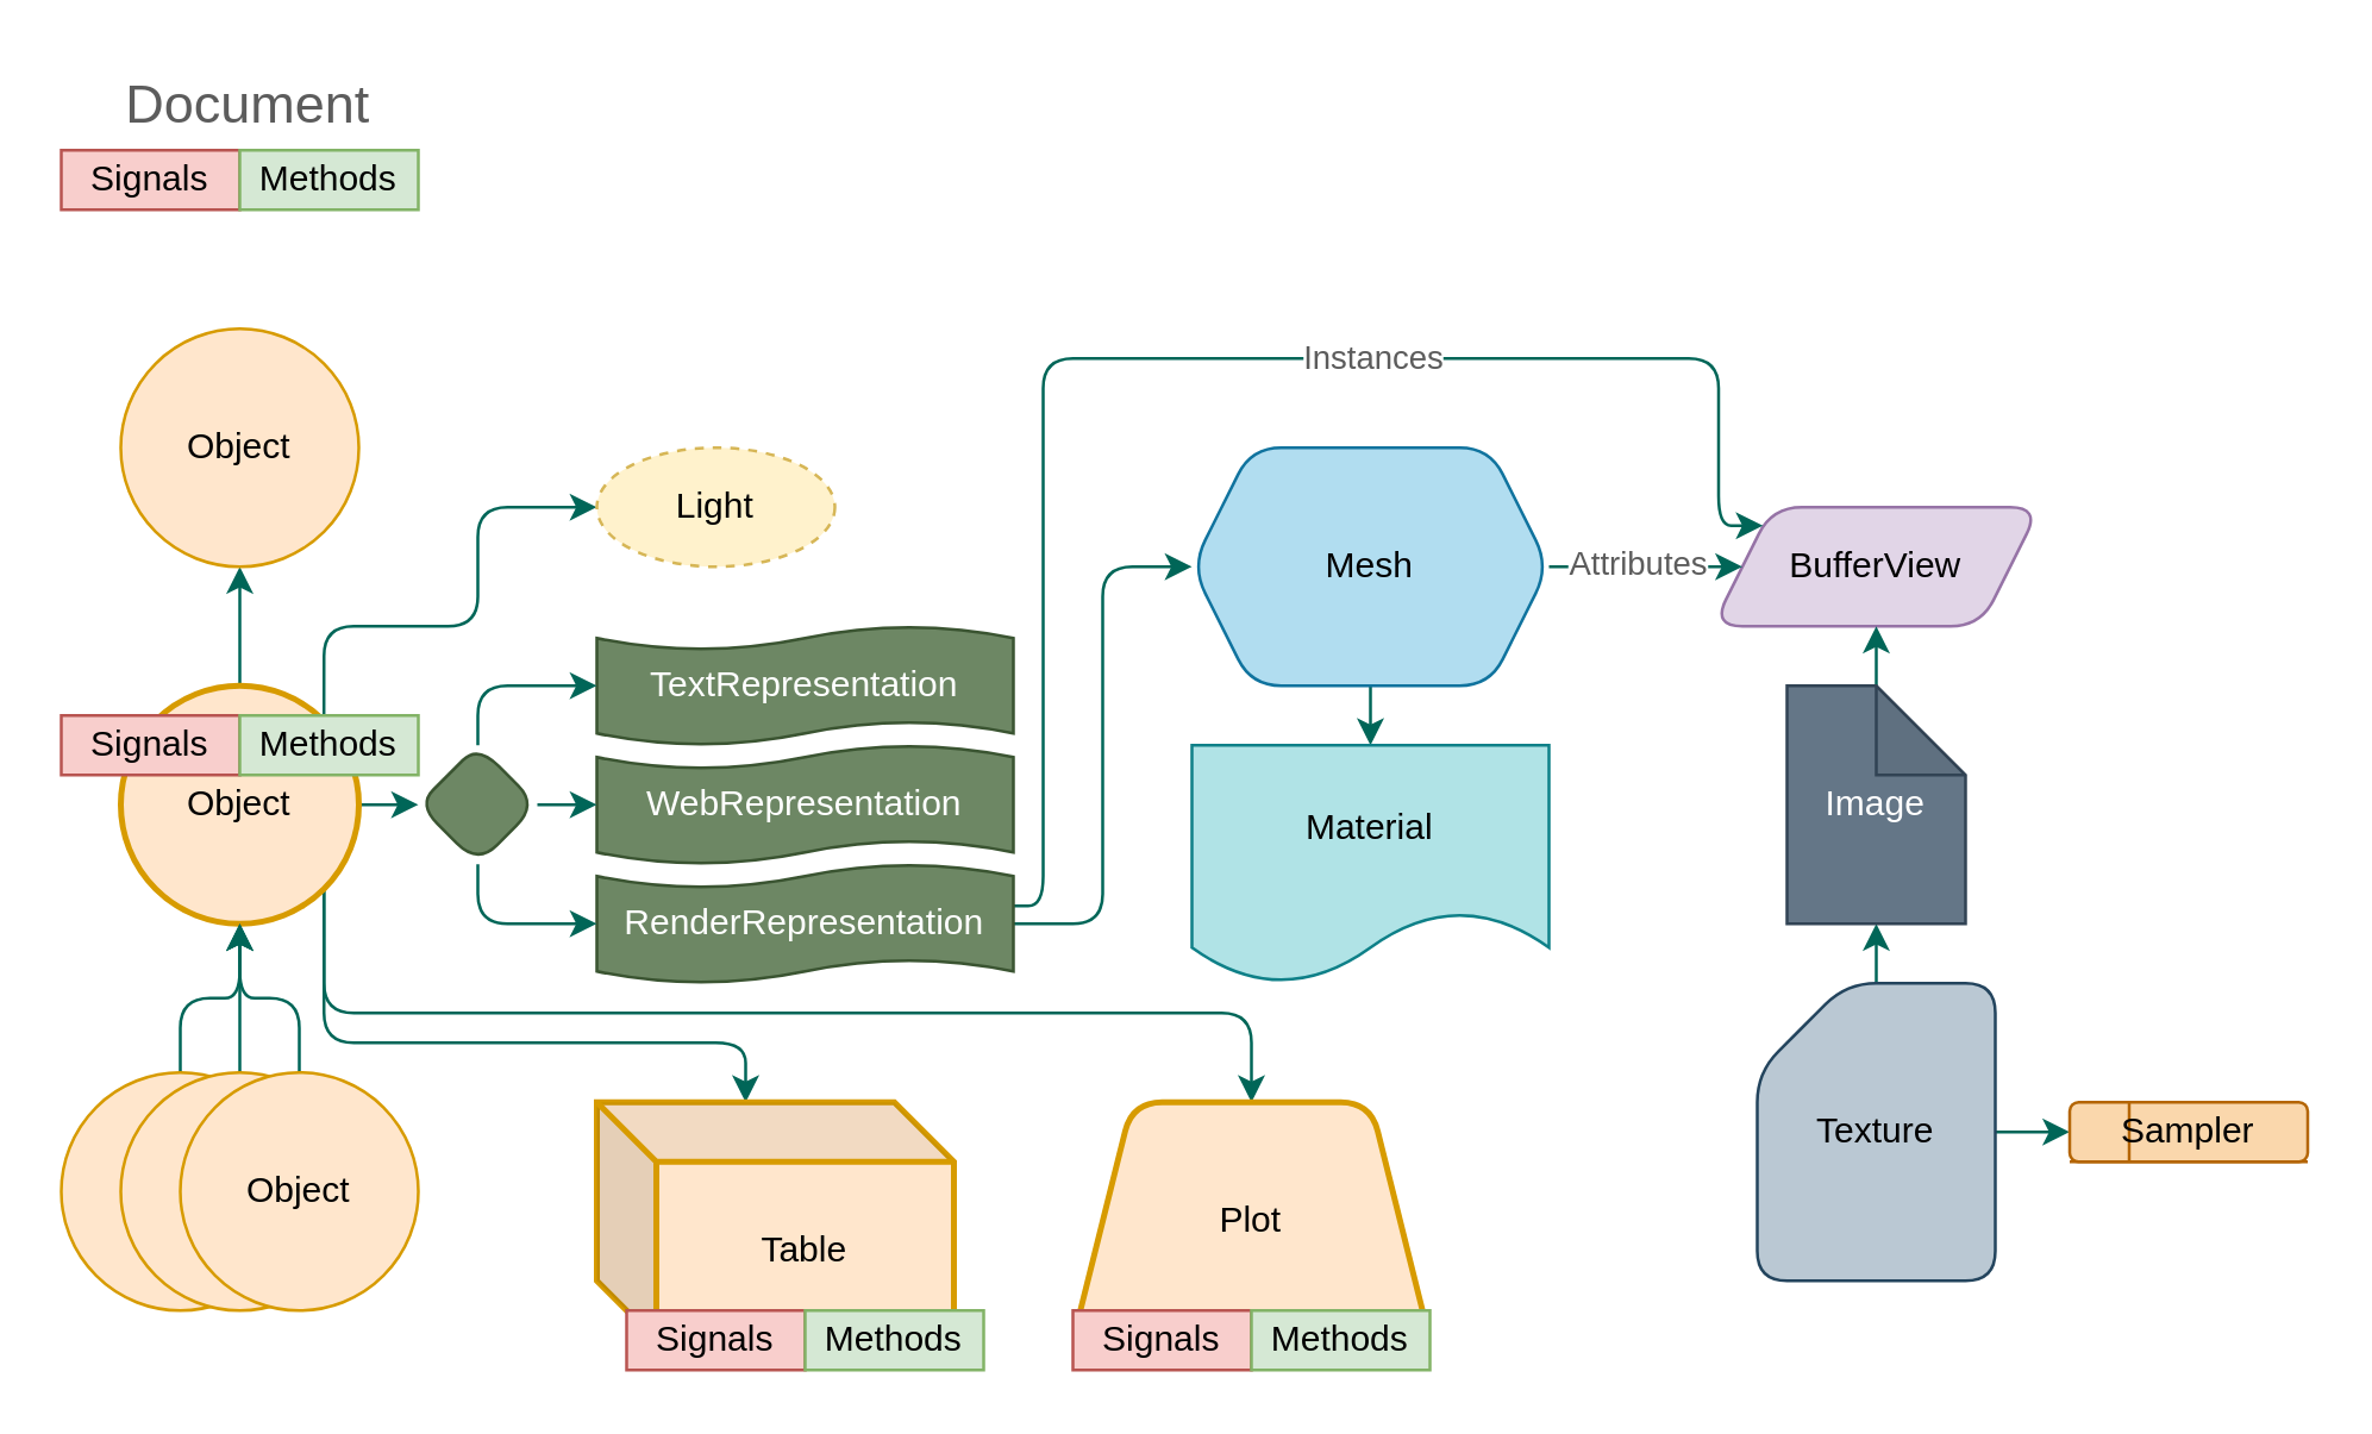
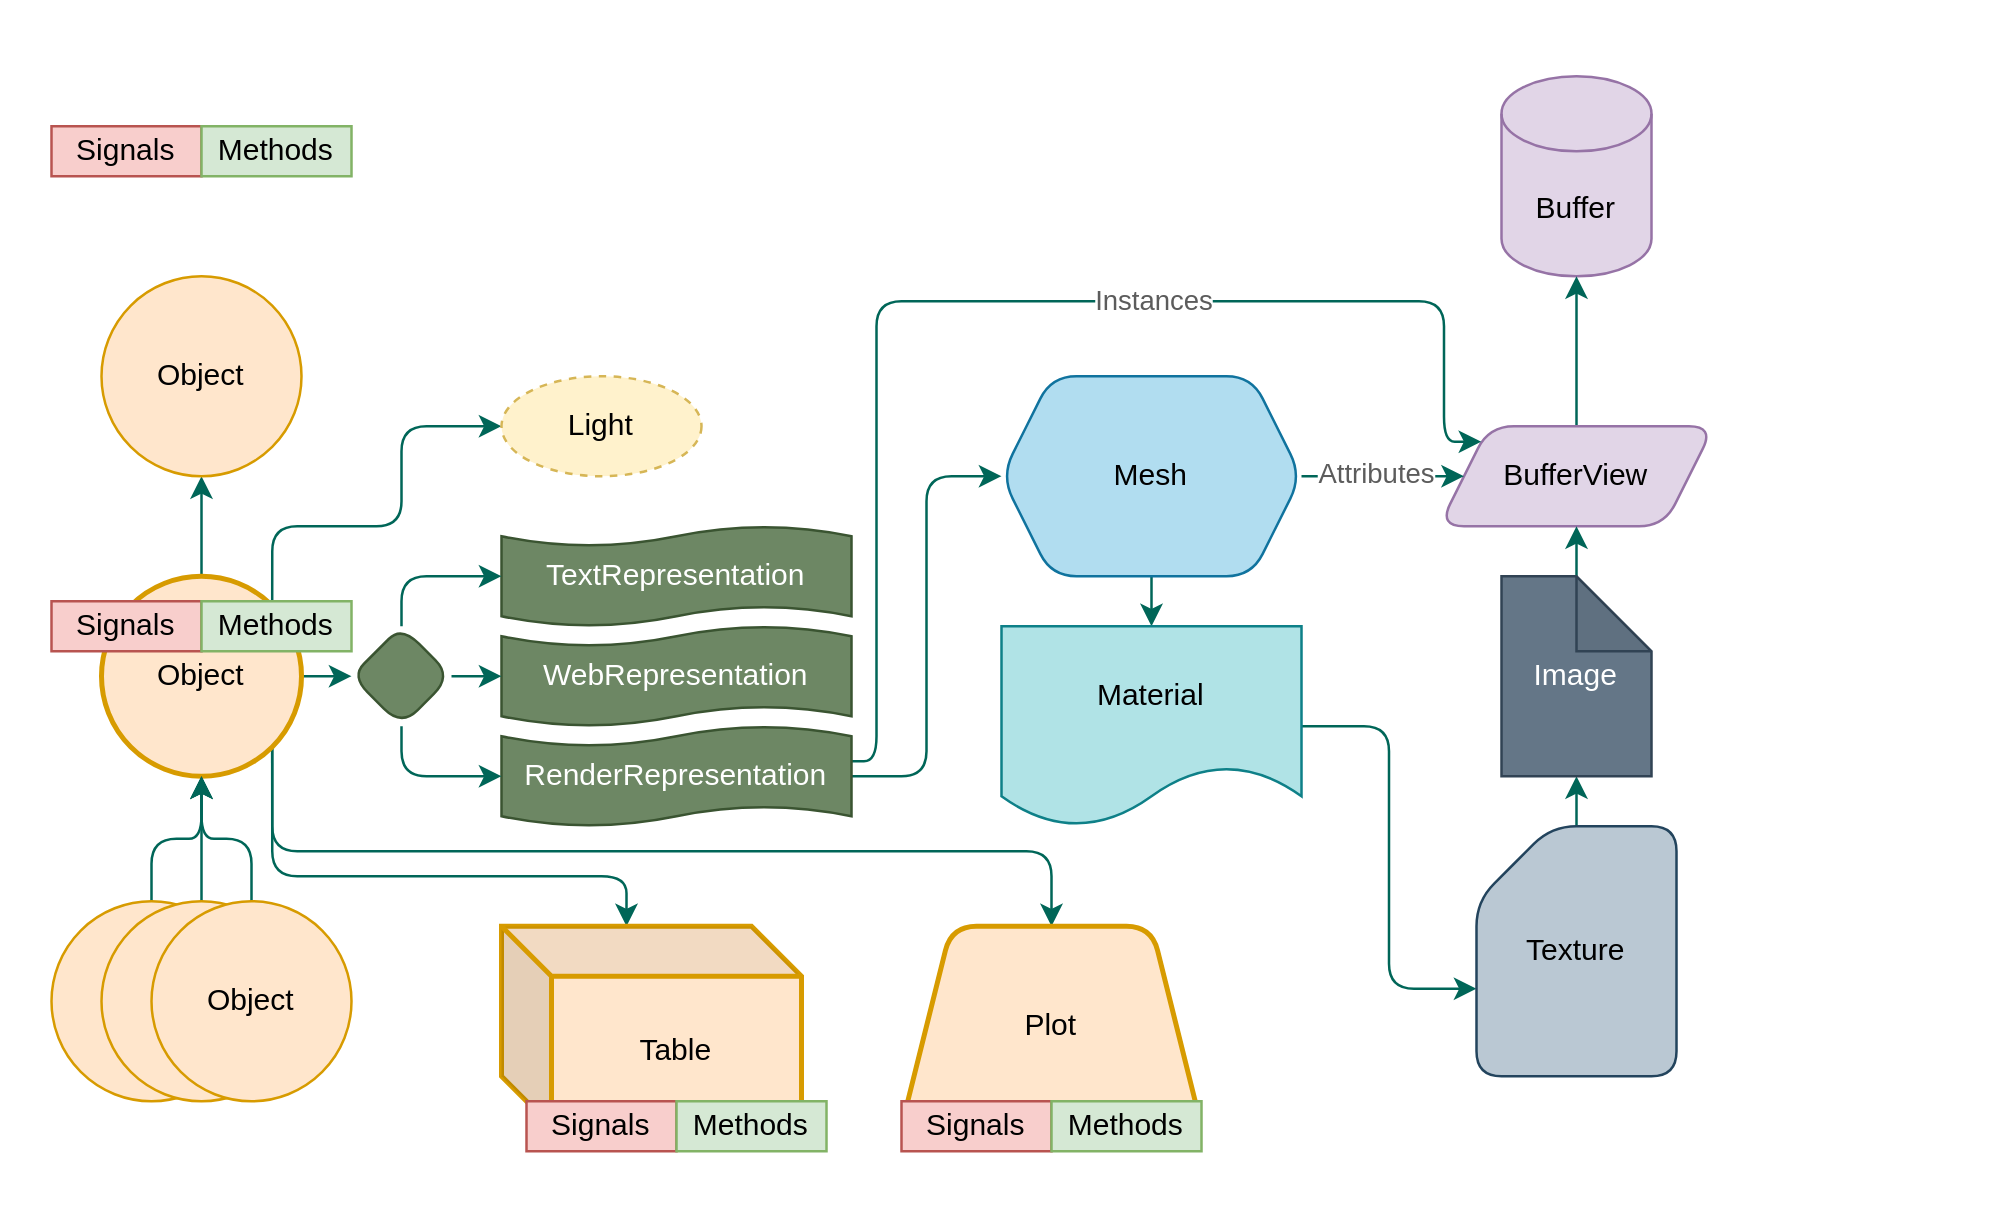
- <mxCell id="2" value="&lt;font style=&quot;font-size: 18px;&quot;&gt;Document&lt;/font&gt;" style="text;html=1;strokeColor=none;fillColor=none;align=left;verticalAlign=middle;whiteSpace=wrap;rounded=1;glass=0;fontColor=#5C5C5C;" vertex="1" parent="1"><mxGeometry x="40" y="20" width="100" height="30" as="geometry" /></mxCell>
+ <mxCell id="17" value="Buffer" style="shape=cylinder3;whiteSpace=wrap;html=1;boundedLbl=1;backgroundOutline=1;size=15;rounded=1;sketch=0;strokeColor=#9673a6;fillColor=#e1d5e7;" vertex="1" parent="1"><mxGeometry x="600" y="30" width="60" height="80" as="geometry" /></mxCell>
+ <mxCell id="18" style="edgeStyle=orthogonalEdgeStyle;curved=0;rounded=1;sketch=0;orthogonalLoop=1;jettySize=auto;html=1;exitX=0.5;exitY=0;exitDx=0;exitDy=0;entryX=0.5;entryY=1;entryDx=0;entryDy=0;entryPerimeter=0;fontColor=#5C5C5C;strokeColor=#006658;fillColor=#21C0A5;" edge="1" parent="1" source="19" target="17"><mxGeometry relative="1" as="geometry" /></mxCell>
+ <mxCell id="34" style="edgeStyle=orthogonalEdgeStyle;curved=0;rounded=1;sketch=0;orthogonalLoop=1;jettySize=auto;html=1;exitX=1;exitY=0.5;exitDx=0;exitDy=0;entryX=0;entryY=0;entryDx=0;entryDy=65;entryPerimeter=0;fontColor=#5C5C5C;strokeColor=#006658;fillColor=#21C0A5;" edge="1" parent="1" source="35" target="38"><mxGeometry relative="1" as="geometry" /></mxCell>
- <mxCell id="36" style="edgeStyle=orthogonalEdgeStyle;curved=0;rounded=1;sketch=0;orthogonalLoop=1;jettySize=auto;html=1;exitX=1;exitY=0.5;exitDx=0;exitDy=0;exitPerimeter=0;entryX=0;entryY=0.5;entryDx=0;entryDy=0;fontColor=#5C5C5C;strokeColor=#006658;fillColor=#21C0A5;" edge="1" parent="1" source="38" target="39"><mxGeometry relative="1" as="geometry" /></mxCell>
- <mxCell id="39" value="Sampler" style="shape=internalStorage;whiteSpace=wrap;html=1;backgroundOutline=1;rounded=1;sketch=0;strokeColor=#b46504;fillColor=#fad7ac;" vertex="1" parent="1"><mxGeometry x="695" y="370" width="80" height="20" as="geometry" /></mxCell>
